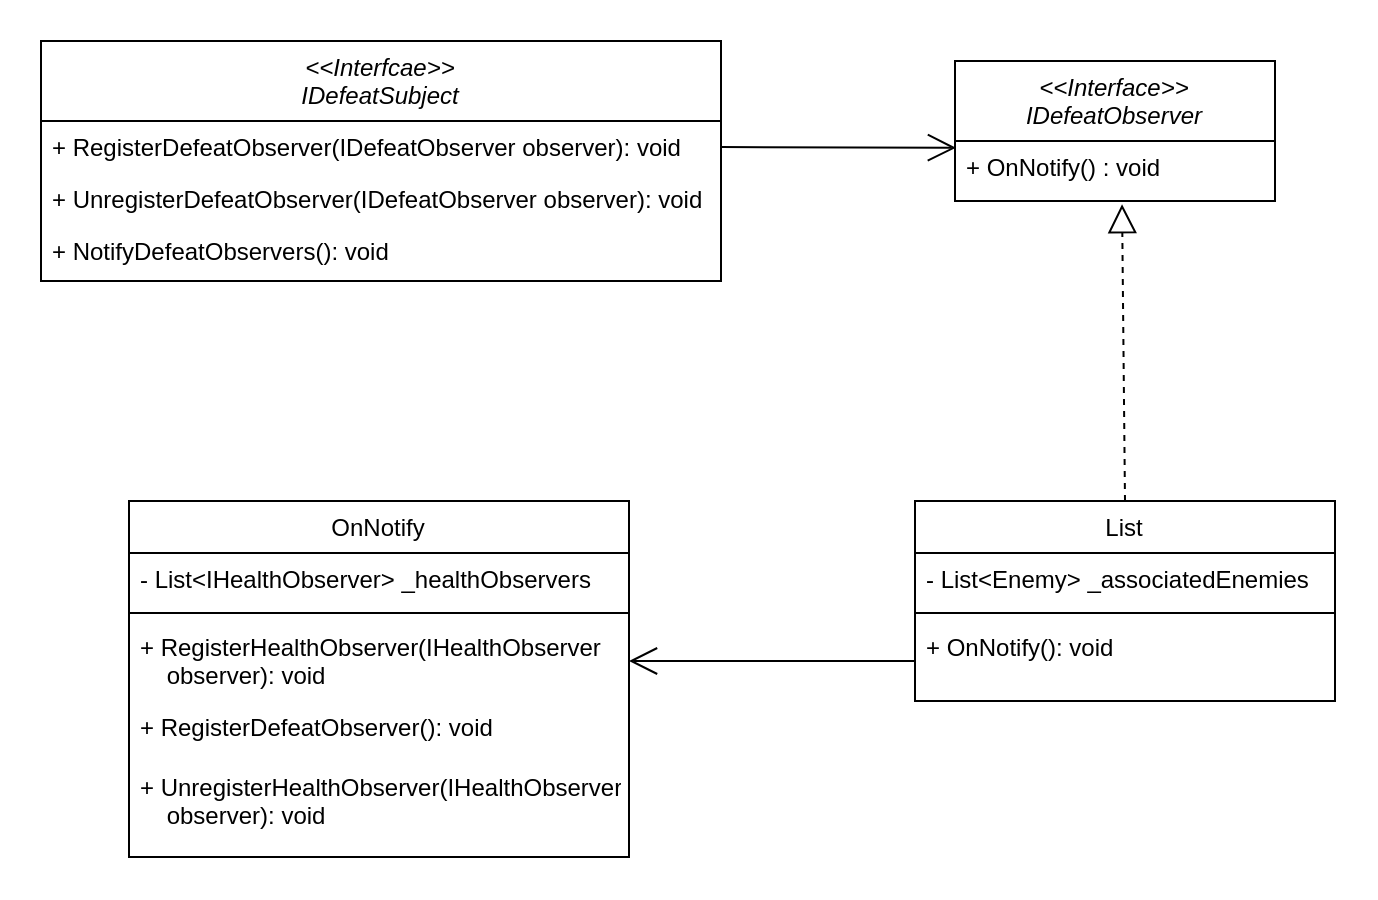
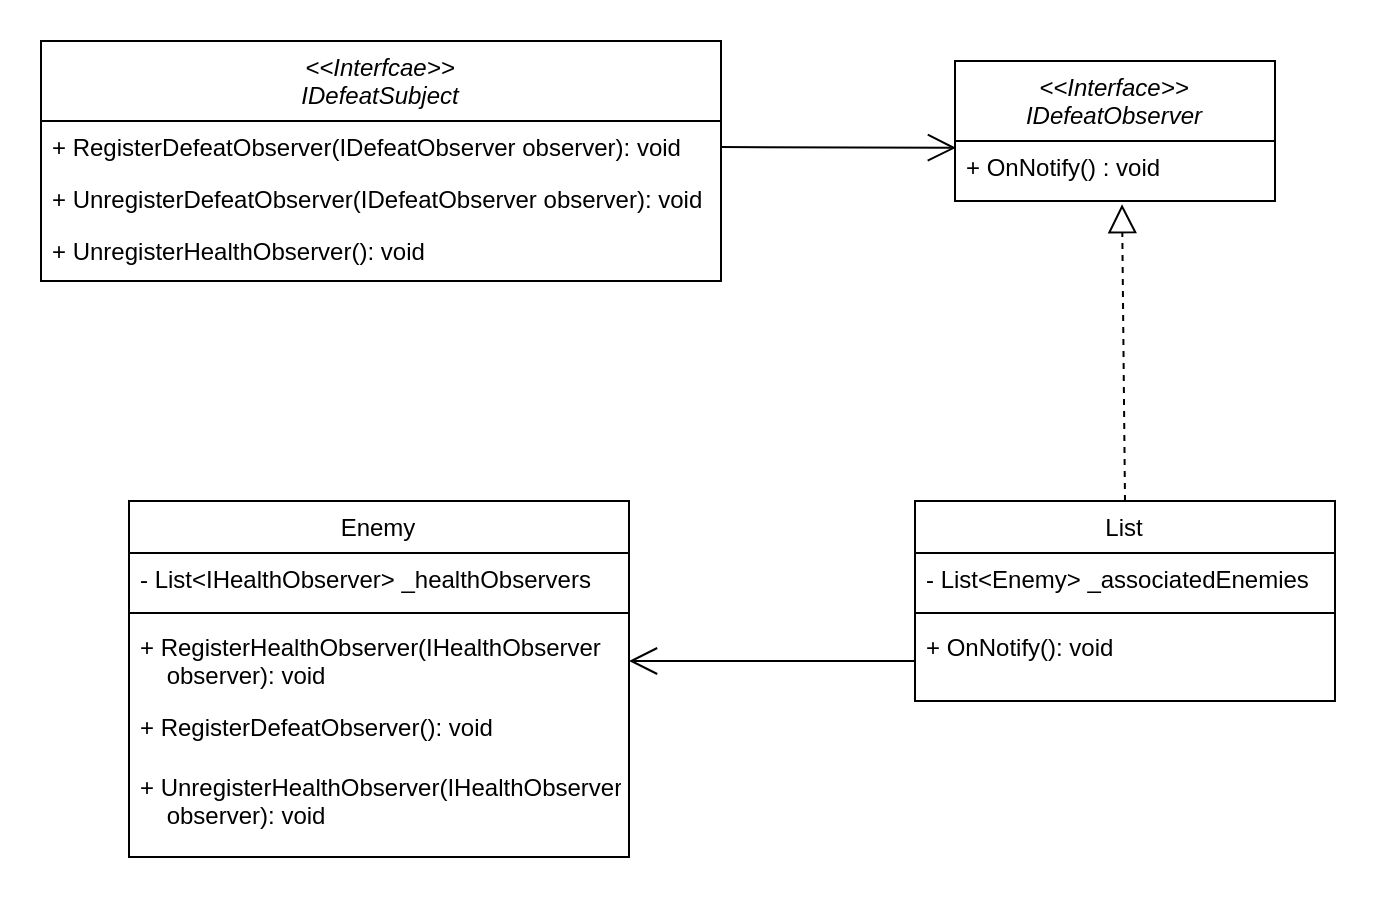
- <mxCell id="7" value="+ NotifyDefeatObservers(): void" style="text;align=left;verticalAlign=top;spacingLeft=4;spacingRight=4;overflow=hidden;rotatable=0;points=[[0,0.5],[1,0.5]];portConstraint=eastwest;rounded=0;shadow=0;html=0;" parent="4" vertex="1"><mxGeometry y="92" width="340" height="26" as="geometry" /></mxCell>
+ <mxCell id="7" value="+ UnregisterHealthObserver(): void" style="text;align=left;verticalAlign=top;spacingLeft=4;spacingRight=4;overflow=hidden;rotatable=0;points=[[0,0.5],[1,0.5]];portConstraint=eastwest;rounded=0;shadow=0;html=0;" parent="4" vertex="1"><mxGeometry y="92" width="340" height="26" as="geometry" /></mxCell>
- <mxCell id="13" value="OnNotify" style="swimlane;fontStyle=0;align=center;verticalAlign=top;childLayout=stackLayout;horizontal=1;startSize=26;horizontalStack=0;resizeParent=1;resizeLast=0;collapsible=1;marginBottom=0;rounded=0;shadow=0;strokeWidth=1;" parent="1" vertex="1"><mxGeometry x="64" y="250" width="250" height="178" as="geometry"><mxRectangle x="130" y="380" width="160" height="26" as="alternateBounds" /></mxGeometry></mxCell>
+ <mxCell id="13" value="Enemy" style="swimlane;fontStyle=0;align=center;verticalAlign=top;childLayout=stackLayout;horizontal=1;startSize=26;horizontalStack=0;resizeParent=1;resizeLast=0;collapsible=1;marginBottom=0;rounded=0;shadow=0;strokeWidth=1;" parent="1" vertex="1"><mxGeometry x="64" y="250" width="250" height="178" as="geometry"><mxRectangle x="130" y="380" width="160" height="26" as="alternateBounds" /></mxGeometry></mxCell>
